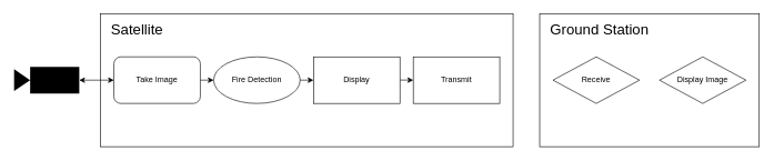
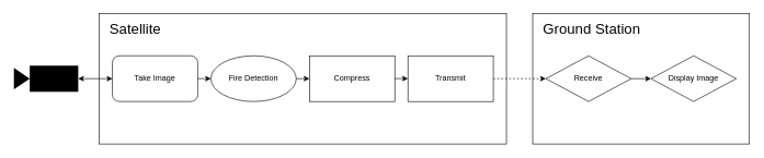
- <mxCell id="5" value="Display" style="rounded=0;whiteSpace=wrap;html=1;" parent="1" vertex="1"><mxGeometry x="470" y="85" width="130" height="70" as="geometry" /></mxCell>
+ <mxCell id="5" value="Compress" style="rounded=0;whiteSpace=wrap;html=1;" parent="1" vertex="1"><mxGeometry x="470" y="85" width="130" height="70" as="geometry" /></mxCell>
+ <mxCell id="11" value="" style="endArrow=classic;html=1;rounded=0;fontSize=14;jumpStyle=none;dashed=1;entryX=0;entryY=0.5;entryDx=0;entryDy=0;" parent="1" source="17" target="13" edge="1"><mxGeometry width="50" height="50" relative="1" as="geometry"><mxPoint x="820" y="120" as="sourcePoint" /><mxPoint x="710" y="120" as="targetPoint" /></mxGeometry></mxCell>
+ <mxCell id="15" value="" style="endArrow=classic;html=1;rounded=0;fontSize=14;jumpStyle=none;exitX=1;exitY=0.5;exitDx=0;exitDy=0;" parent="1" source="13" target="14" edge="1"><mxGeometry width="50" height="50" relative="1" as="geometry"><mxPoint x="720" y="200" as="sourcePoint" /><mxPoint x="770" y="150" as="targetPoint" /></mxGeometry></mxCell>
